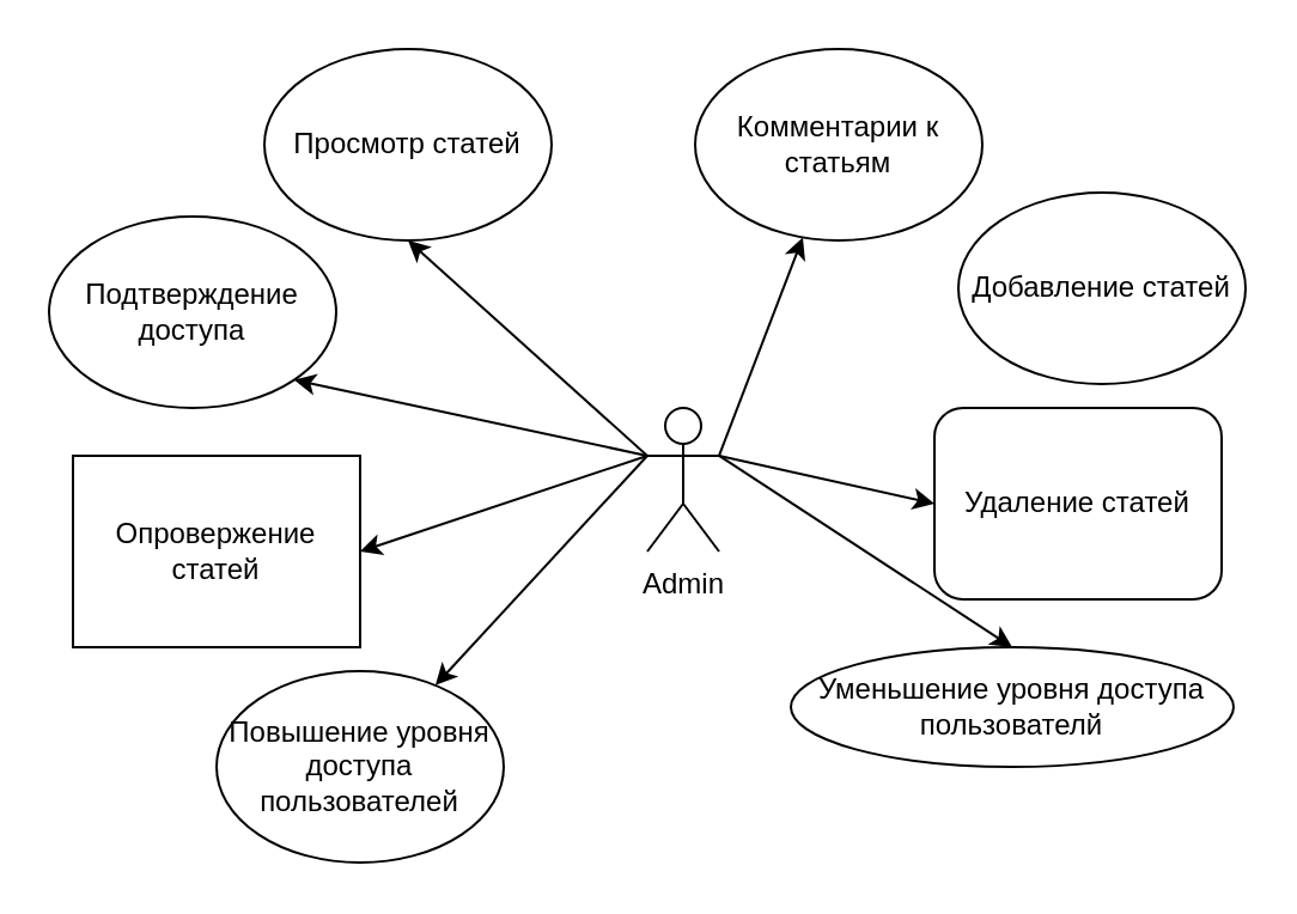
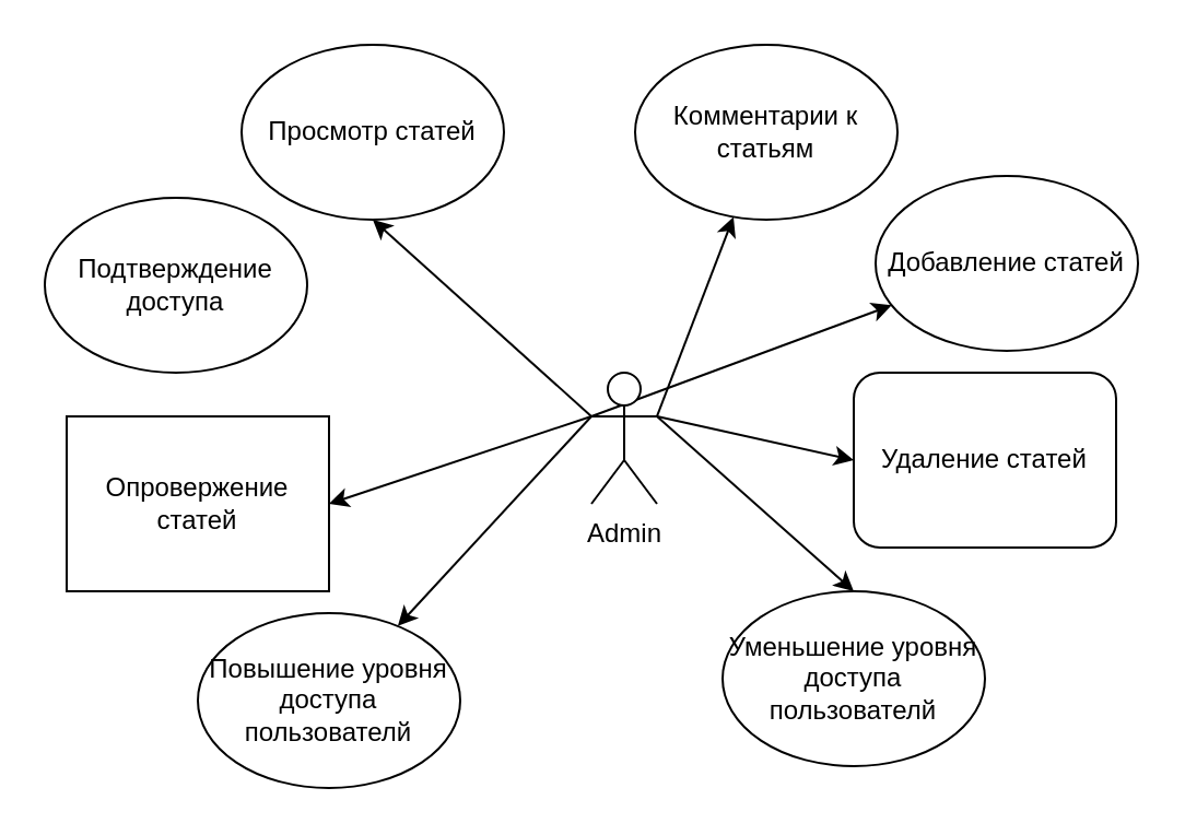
- <mxCell id="4" style="edgeStyle=none;rounded=0;orthogonalLoop=1;jettySize=auto;html=1;exitX=0;exitY=0.333;exitDx=0;exitDy=0;exitPerimeter=0;entryX=1;entryY=1;entryDx=0;entryDy=0;" edge="1" parent="1" source="9" target="13"><mxGeometry relative="1" as="geometry" /></mxCell>
+ <mxCell id="4" style="edgeStyle=none;rounded=0;orthogonalLoop=1;jettySize=auto;html=1;exitX=0;exitY=0.333;exitDx=0;exitDy=0;exitPerimeter=0;" edge="1" parent="1" source="9" target="14"><mxGeometry relative="1" as="geometry" /></mxCell>
- <mxCell id="17" value="Уменьшение уровня доступа пользователй" style="ellipse;whiteSpace=wrap;html=1;" vertex="1" parent="1"><mxGeometry x="330" y="270" width="185" height="50" as="geometry" /></mxCell>
+ <mxCell id="17" value="Уменьшение уровня доступа пользователй" style="ellipse;whiteSpace=wrap;html=1;" vertex="1" parent="1"><mxGeometry x="330" y="270" width="120" height="80" as="geometry" /></mxCell>
- <mxCell id="10" value="Повышение уровня доступа пользователей" style="ellipse;whiteSpace=wrap;html=1;" vertex="1" parent="1"><mxGeometry x="90" y="280" width="120" height="80" as="geometry" /></mxCell>
+ <mxCell id="10" value="Повышение уровня доступа пользователй" style="ellipse;whiteSpace=wrap;html=1;" vertex="1" parent="1"><mxGeometry x="90" y="280" width="120" height="80" as="geometry" /></mxCell>
